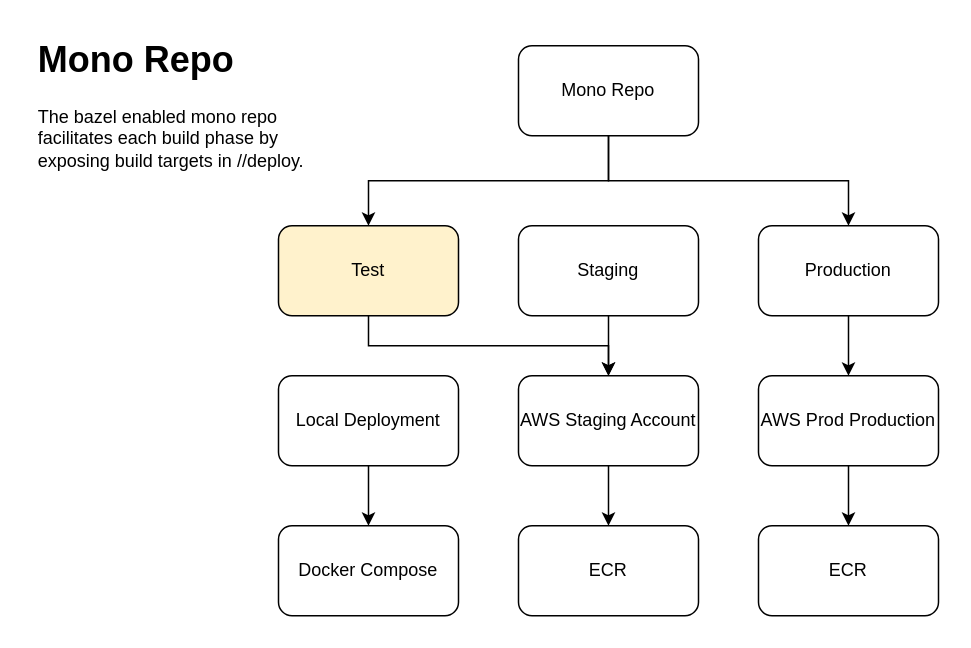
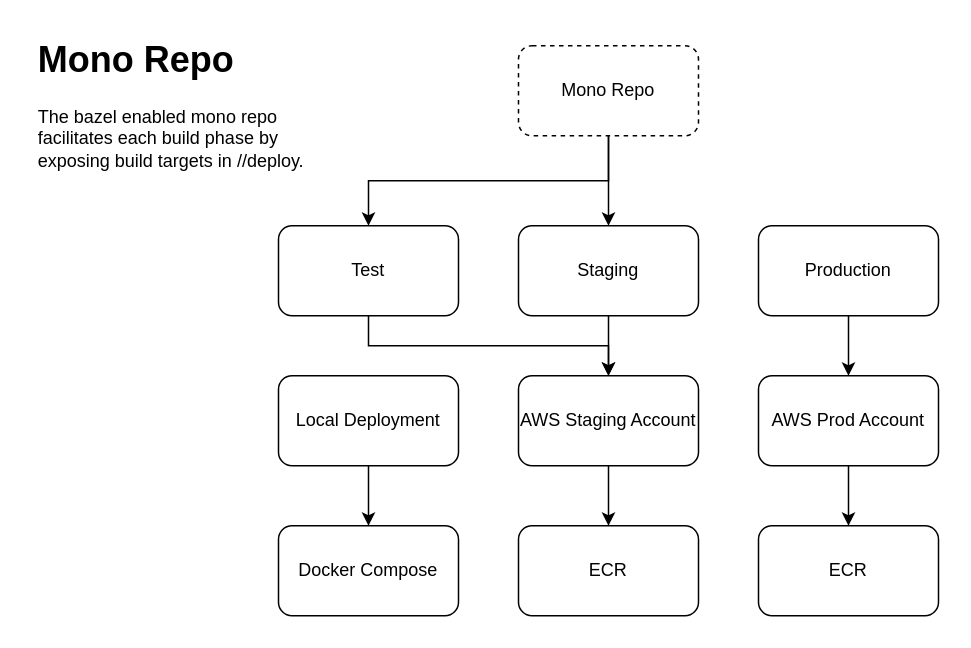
- <mxCell id="4" value="Mono Repo" style="rounded=1;whiteSpace=wrap;html=1;" parent="1" vertex="1"><mxGeometry x="345" y="30" width="120" height="60" as="geometry" /></mxCell>
+ <mxCell id="4" value="Mono Repo" style="rounded=1;whiteSpace=wrap;html=1;dashed=1;" parent="1" vertex="1"><mxGeometry x="345" y="30" width="120" height="60" as="geometry" /></mxCell>
- <mxCell id="3" style="edgeStyle=orthogonalEdgeStyle;rounded=0;orthogonalLoop=1;jettySize=auto;html=1;exitX=0.5;exitY=1;exitDx=0;exitDy=0;entryX=0.5;entryY=0;entryDx=0;entryDy=0;" parent="1" source="4" target="10" edge="1"><mxGeometry relative="1" as="geometry" /></mxCell>
+ <mxCell id="3" style="edgeStyle=orthogonalEdgeStyle;rounded=0;orthogonalLoop=1;jettySize=auto;html=1;exitX=0.5;exitY=1;exitDx=0;exitDy=0;" parent="1" source="4" target="6" edge="1"><mxGeometry relative="1" as="geometry" /></mxCell>
- <mxCell id="8" value="Test" style="rounded=1;whiteSpace=wrap;html=1;fillColor=#fff2cc;" parent="1" vertex="1"><mxGeometry x="185" y="150" width="120" height="60" as="geometry" /></mxCell>
+ <mxCell id="8" value="Test" style="rounded=1;whiteSpace=wrap;html=1;" parent="1" vertex="1"><mxGeometry x="185" y="150" width="120" height="60" as="geometry" /></mxCell>
- <mxCell id="17" value="AWS Prod Production" style="rounded=1;whiteSpace=wrap;html=1;" parent="1" vertex="1"><mxGeometry x="505" y="250" width="120" height="60" as="geometry" /></mxCell>
+ <mxCell id="17" value="AWS Prod Account" style="rounded=1;whiteSpace=wrap;html=1;" parent="1" vertex="1"><mxGeometry x="505" y="250" width="120" height="60" as="geometry" /></mxCell>
